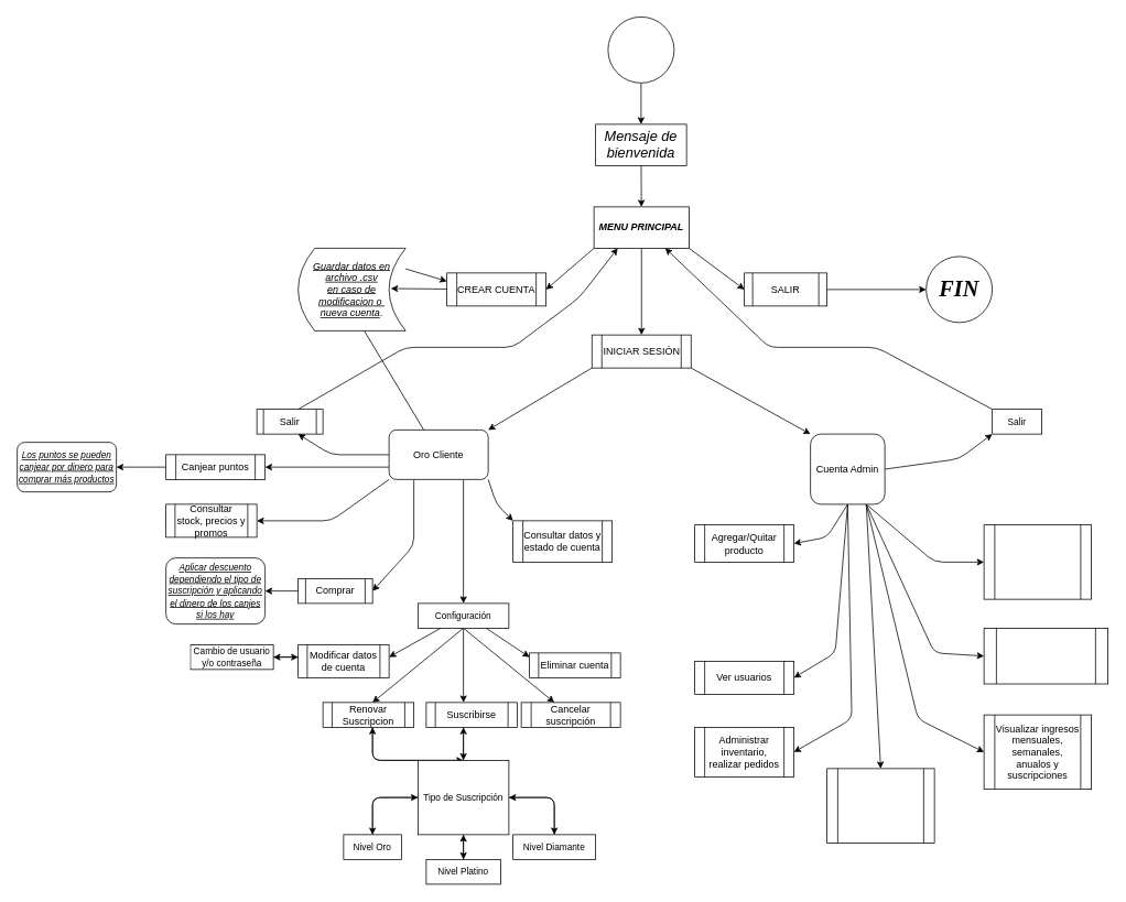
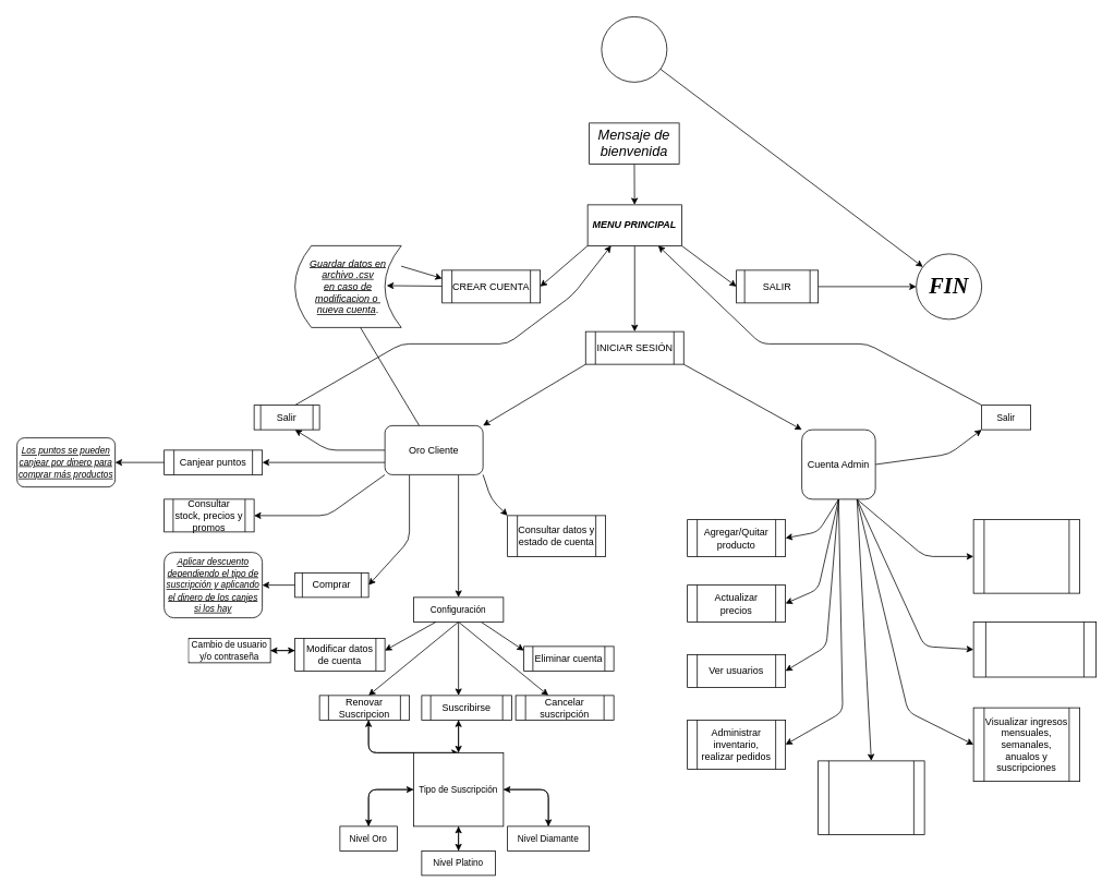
- <mxCell id="2" value="" style="edgeStyle=none;html=1;strokeColor=light-dark(#000000,#000000);" parent="1" source="3" target="5" edge="1"><mxGeometry relative="1" as="geometry" /></mxCell>
+ <mxCell id="2" value="" style="edgeStyle=none;html=1;strokeColor=light-dark(#000000,#000000);" parent="1" source="3" target="17" edge="1"><mxGeometry relative="1" as="geometry" /></mxCell>
+ <mxCell id="33" style="edgeStyle=none;html=1;exitX=0.5;exitY=1;exitDx=0;exitDy=0;entryX=1;entryY=0.5;entryDx=0;entryDy=0;strokeColor=light-dark(#000000,#000000);" parent="1" source="40" target="81" edge="1"><mxGeometry relative="1" as="geometry"><Array as="points"><mxPoint x="1000" y="720" /></Array></mxGeometry></mxCell>
+ <mxCell id="81" value="Actualizar precios" style="shape=process;whiteSpace=wrap;html=1;backgroundOutline=1;" parent="1" vertex="1"><mxGeometry x="840" y="715" width="120" height="45" as="geometry" /></mxCell>
